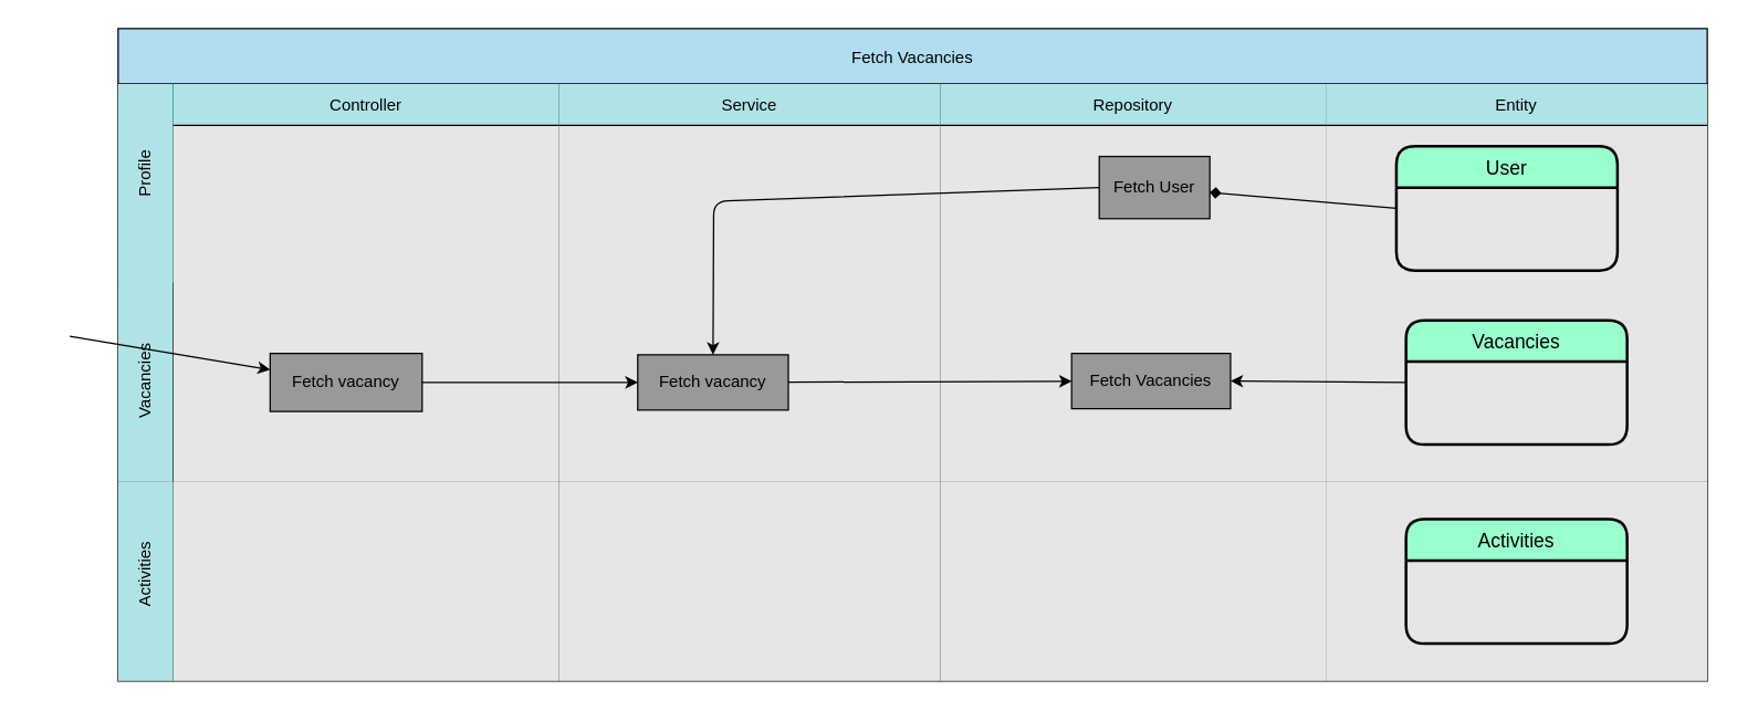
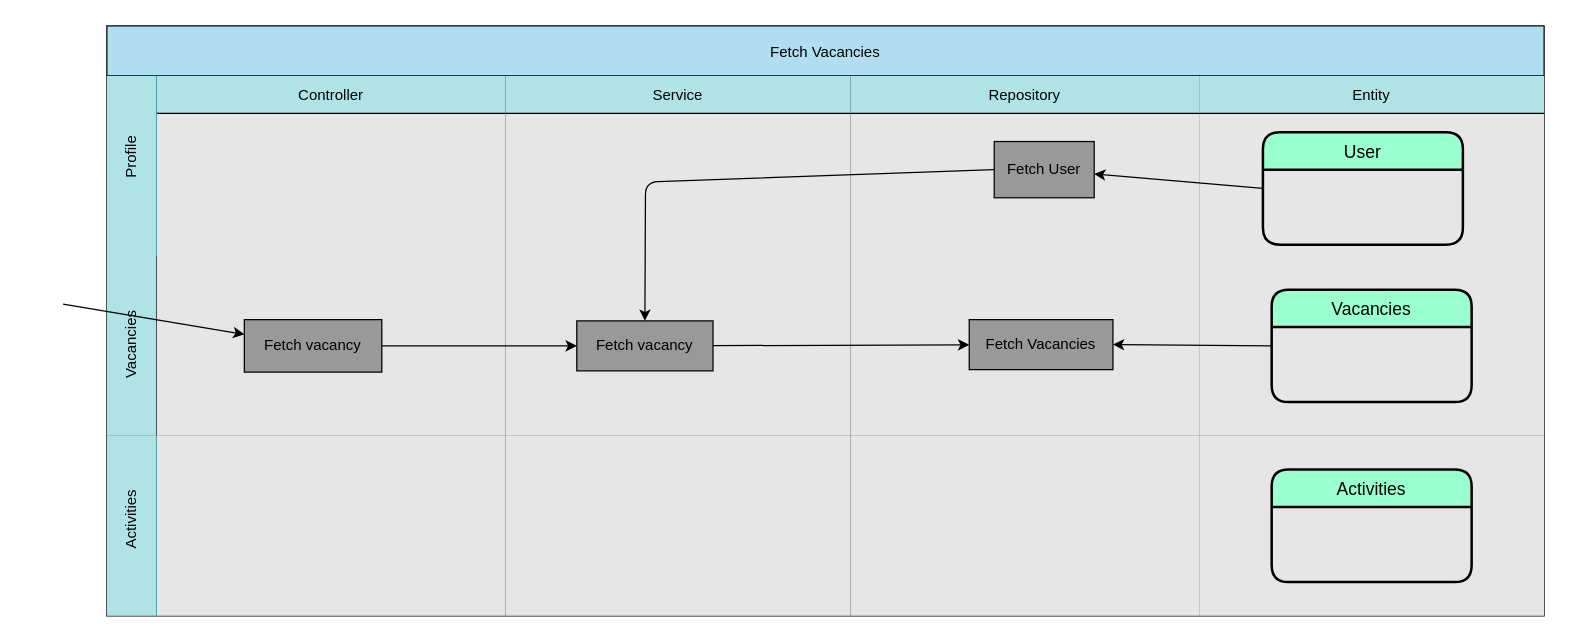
- <mxCell id="10" style="edgeStyle=none;html=1;strokeColor=#000000;exitX=0;exitY=0.5;exitDx=0;exitDy=0;endArrow=diamond;" parent="3" source="9" target="7" edge="1"><mxGeometry relative="1" as="geometry" /></mxCell>
+ <mxCell id="10" style="edgeStyle=none;html=1;strokeColor=#000000;exitX=0;exitY=0.5;exitDx=0;exitDy=0;" parent="3" source="9" target="7" edge="1"><mxGeometry relative="1" as="geometry" /></mxCell>
